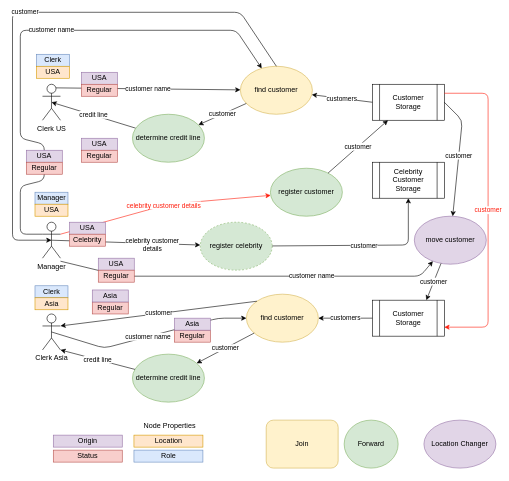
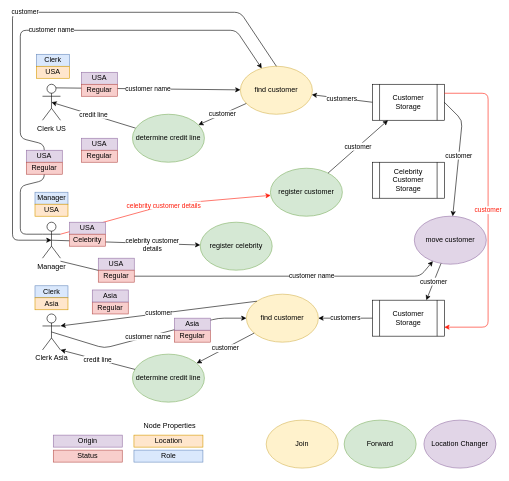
- <mxCell id="21" value="register celebrity" style="ellipse;whiteSpace=wrap;html=1;fillColor=#d5e8d4;strokeColor=#82b366;dashed=1;" parent="1" vertex="1"><mxGeometry x="333" y="370" width="120" height="80" as="geometry" /></mxCell>
+ <mxCell id="21" value="register celebrity" style="ellipse;whiteSpace=wrap;html=1;fillColor=#d5e8d4;strokeColor=#82b366;" parent="1" vertex="1"><mxGeometry x="333" y="370" width="120" height="80" as="geometry" /></mxCell>
- <mxCell id="22" value="customer" style="endArrow=classic;html=1;entryX=0.5;entryY=1;entryDx=0;entryDy=0;" parent="1" source="21" target="27" edge="1"><mxGeometry width="50" height="50" relative="1" as="geometry"><mxPoint x="85" y="30" as="sourcePoint" /><mxPoint x="214.396" y="-4.972" as="targetPoint" /><Array as="points"><mxPoint x="680" y="408" /></Array></mxGeometry></mxCell>
- <mxCell id="26" value="Join" style="whiteSpace=wrap;html=1;fillColor=#fff2cc;strokeColor=#d6b656;rounded=1;" parent="1" vertex="1"><mxGeometry x="443" y="700" width="120" height="80" as="geometry" /></mxCell>
+ <mxCell id="26" value="Join" style="ellipse;whiteSpace=wrap;html=1;fillColor=#fff2cc;strokeColor=#d6b656;" parent="1" vertex="1"><mxGeometry x="443" y="700" width="120" height="80" as="geometry" /></mxCell>
- <mxCell id="25" value="Forward" style="ellipse;whiteSpace=wrap;html=1;fillColor=#d5e8d4;strokeColor=#82b366;" parent="1" vertex="1"><mxGeometry x="573" y="700" width="90" height="80" as="geometry" /></mxCell>
+ <mxCell id="25" value="Forward" style="ellipse;whiteSpace=wrap;html=1;fillColor=#d5e8d4;strokeColor=#82b366;" parent="1" vertex="1"><mxGeometry x="573" y="700" width="120" height="80" as="geometry" /></mxCell>
